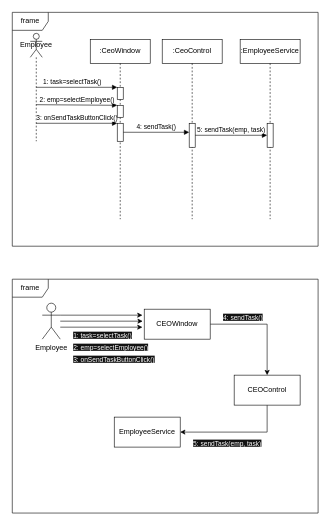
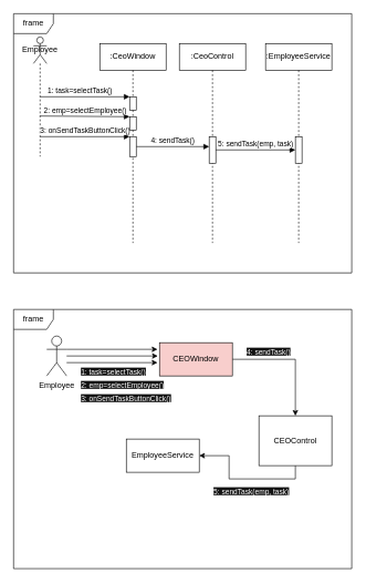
- <mxCell id="21" value="CEOWindow" style="html=1;whiteSpace=wrap;" vertex="1" parent="1"><mxGeometry x="240" y="515" width="110" height="50" as="geometry" /></mxCell>
+ <mxCell id="21" value="CEOWindow" style="html=1;whiteSpace=wrap;fillColor=#f8cecc;" vertex="1" parent="1"><mxGeometry x="240" y="515" width="110" height="50" as="geometry" /></mxCell>
- <mxCell id="29" value="CEOControl" style="html=1;whiteSpace=wrap;" vertex="1" parent="1"><mxGeometry x="390" y="625" width="110" height="50" as="geometry" /></mxCell>
+ <mxCell id="29" value="CEOControl" style="html=1;whiteSpace=wrap;" vertex="1" parent="1"><mxGeometry x="390" y="625" width="110" height="75" as="geometry" /></mxCell>
- <mxCell id="31" value="EmployeeService" style="html=1;whiteSpace=wrap;" vertex="1" parent="1"><mxGeometry x="190" y="695" width="110" height="50" as="geometry" /></mxCell>
+ <mxCell id="31" value="EmployeeService" style="html=1;whiteSpace=wrap;" vertex="1" parent="1"><mxGeometry x="190" y="660" width="110" height="50" as="geometry" /></mxCell>
